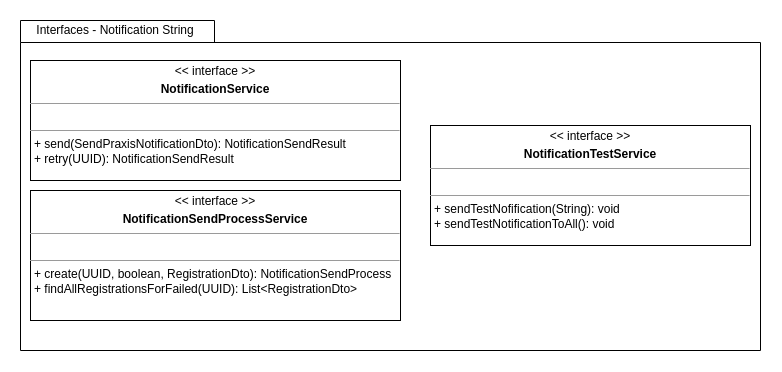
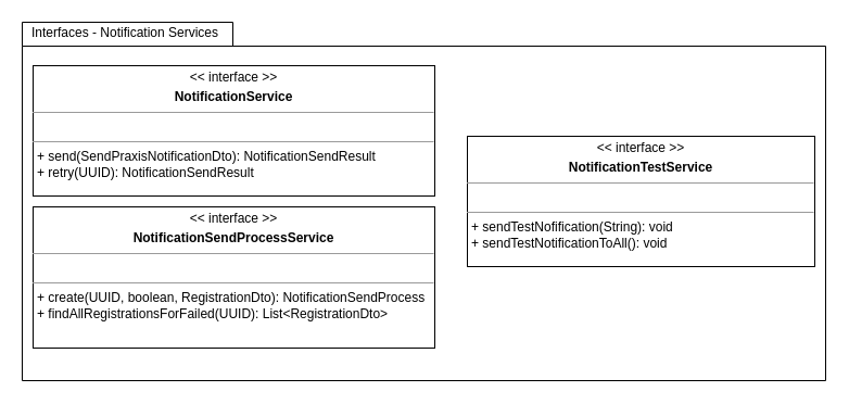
- <mxCell id="5" value="Interfaces - Notification String" style="text;html=1;strokeColor=none;fillColor=none;align=center;verticalAlign=middle;whiteSpace=wrap;rounded=0;" vertex="1" parent="1"><mxGeometry x="20" y="20" width="190" height="20" as="geometry" /></mxCell>
+ <mxCell id="5" value="Interfaces - Notification Services" style="text;html=1;strokeColor=none;fillColor=none;align=center;verticalAlign=middle;whiteSpace=wrap;rounded=0;" vertex="1" parent="1"><mxGeometry x="20" y="20" width="190" height="20" as="geometry" /></mxCell>
